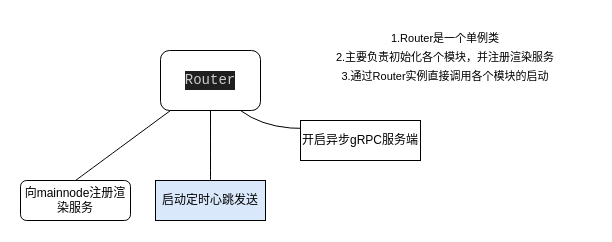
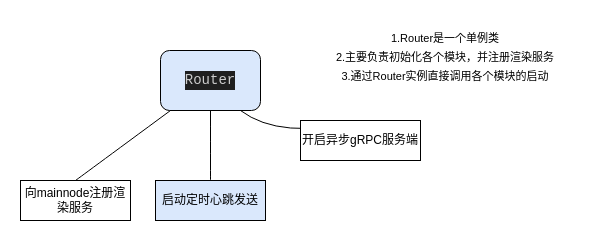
- <mxCell id="2" value="&lt;div style=&quot;color: rgb(204, 204, 204); background-color: rgb(31, 31, 31); font-family: Consolas, &amp;quot;Courier New&amp;quot;, monospace; font-size: 14px; line-height: 19px; white-space: pre;&quot;&gt;Router&lt;/div&gt;" style="rounded=1;whiteSpace=wrap;html=1;" parent="1" vertex="1"><mxGeometry x="160" y="50" width="100" height="60" as="geometry" /></mxCell>
+ <mxCell id="2" value="&lt;div style=&quot;color: rgb(204, 204, 204); background-color: rgb(31, 31, 31); font-family: Consolas, &amp;quot;Courier New&amp;quot;, monospace; font-size: 14px; line-height: 19px; white-space: pre;&quot;&gt;Router&lt;/div&gt;" style="rounded=1;whiteSpace=wrap;html=1;fillColor=#dae8fc;" parent="1" vertex="1"><mxGeometry x="160" y="50" width="100" height="60" as="geometry" /></mxCell>
- <mxCell id="7" value="向mainnode注册渲染服务" style="whiteSpace=wrap;html=1;rounded=1;" vertex="1" parent="1"><mxGeometry x="20" y="180" width="110" height="40" as="geometry" /></mxCell>
+ <mxCell id="7" value="向mainnode注册渲染服务" style="rounded=0;whiteSpace=wrap;html=1;" vertex="1" parent="1"><mxGeometry x="20" y="180" width="110" height="40" as="geometry" /></mxCell>
